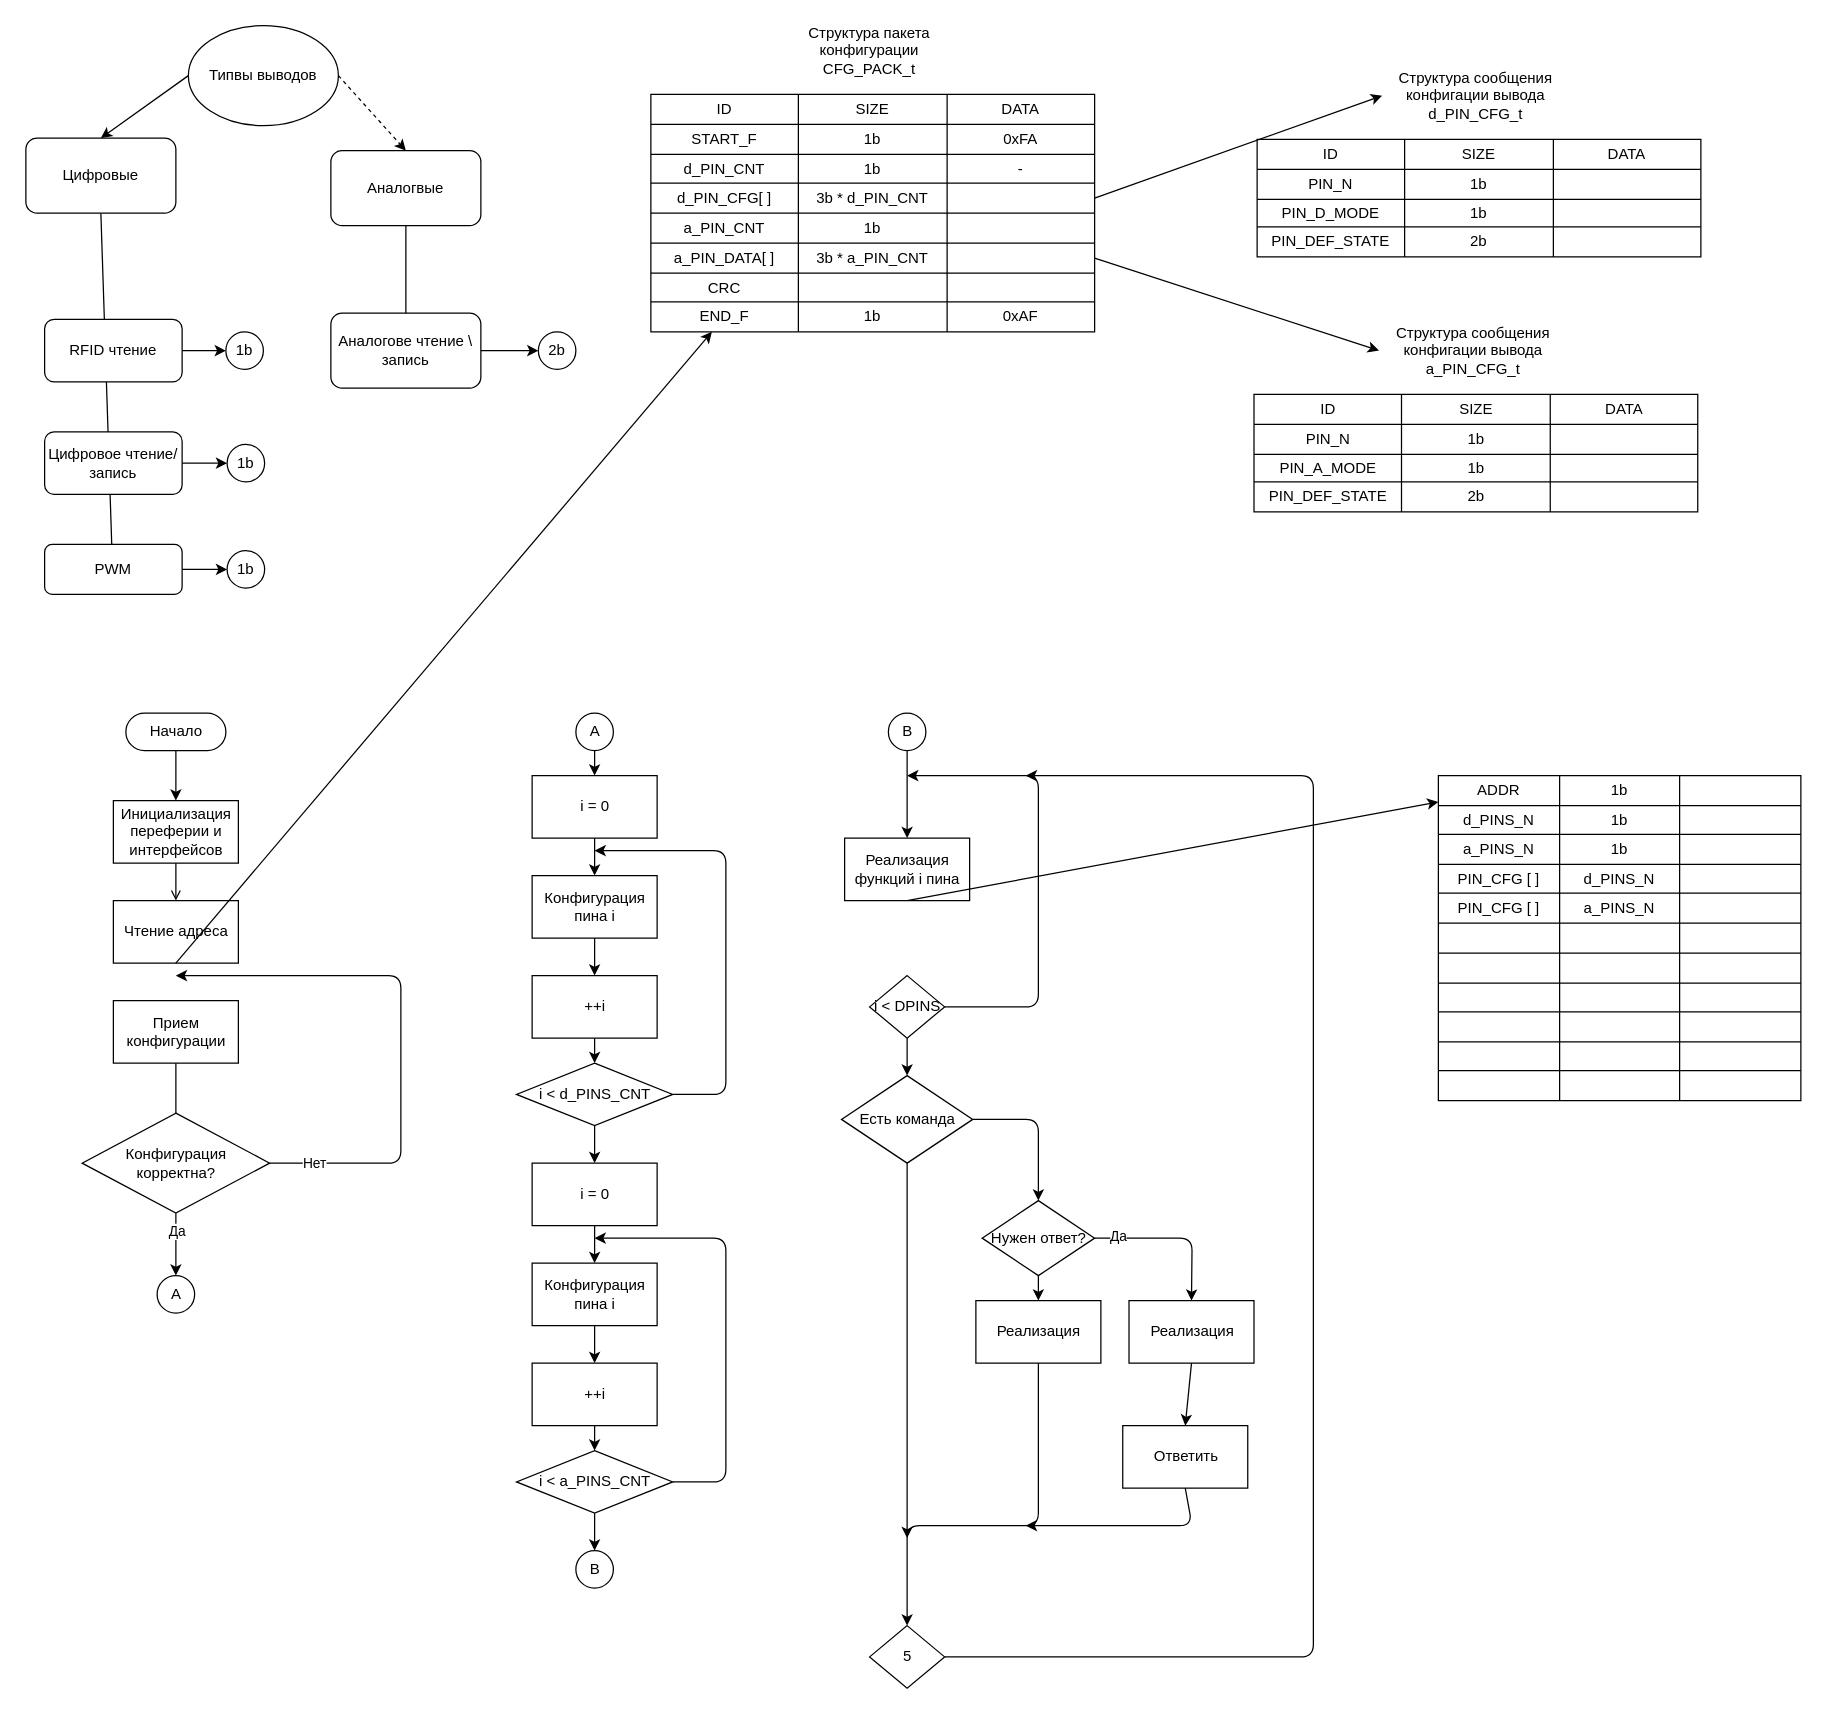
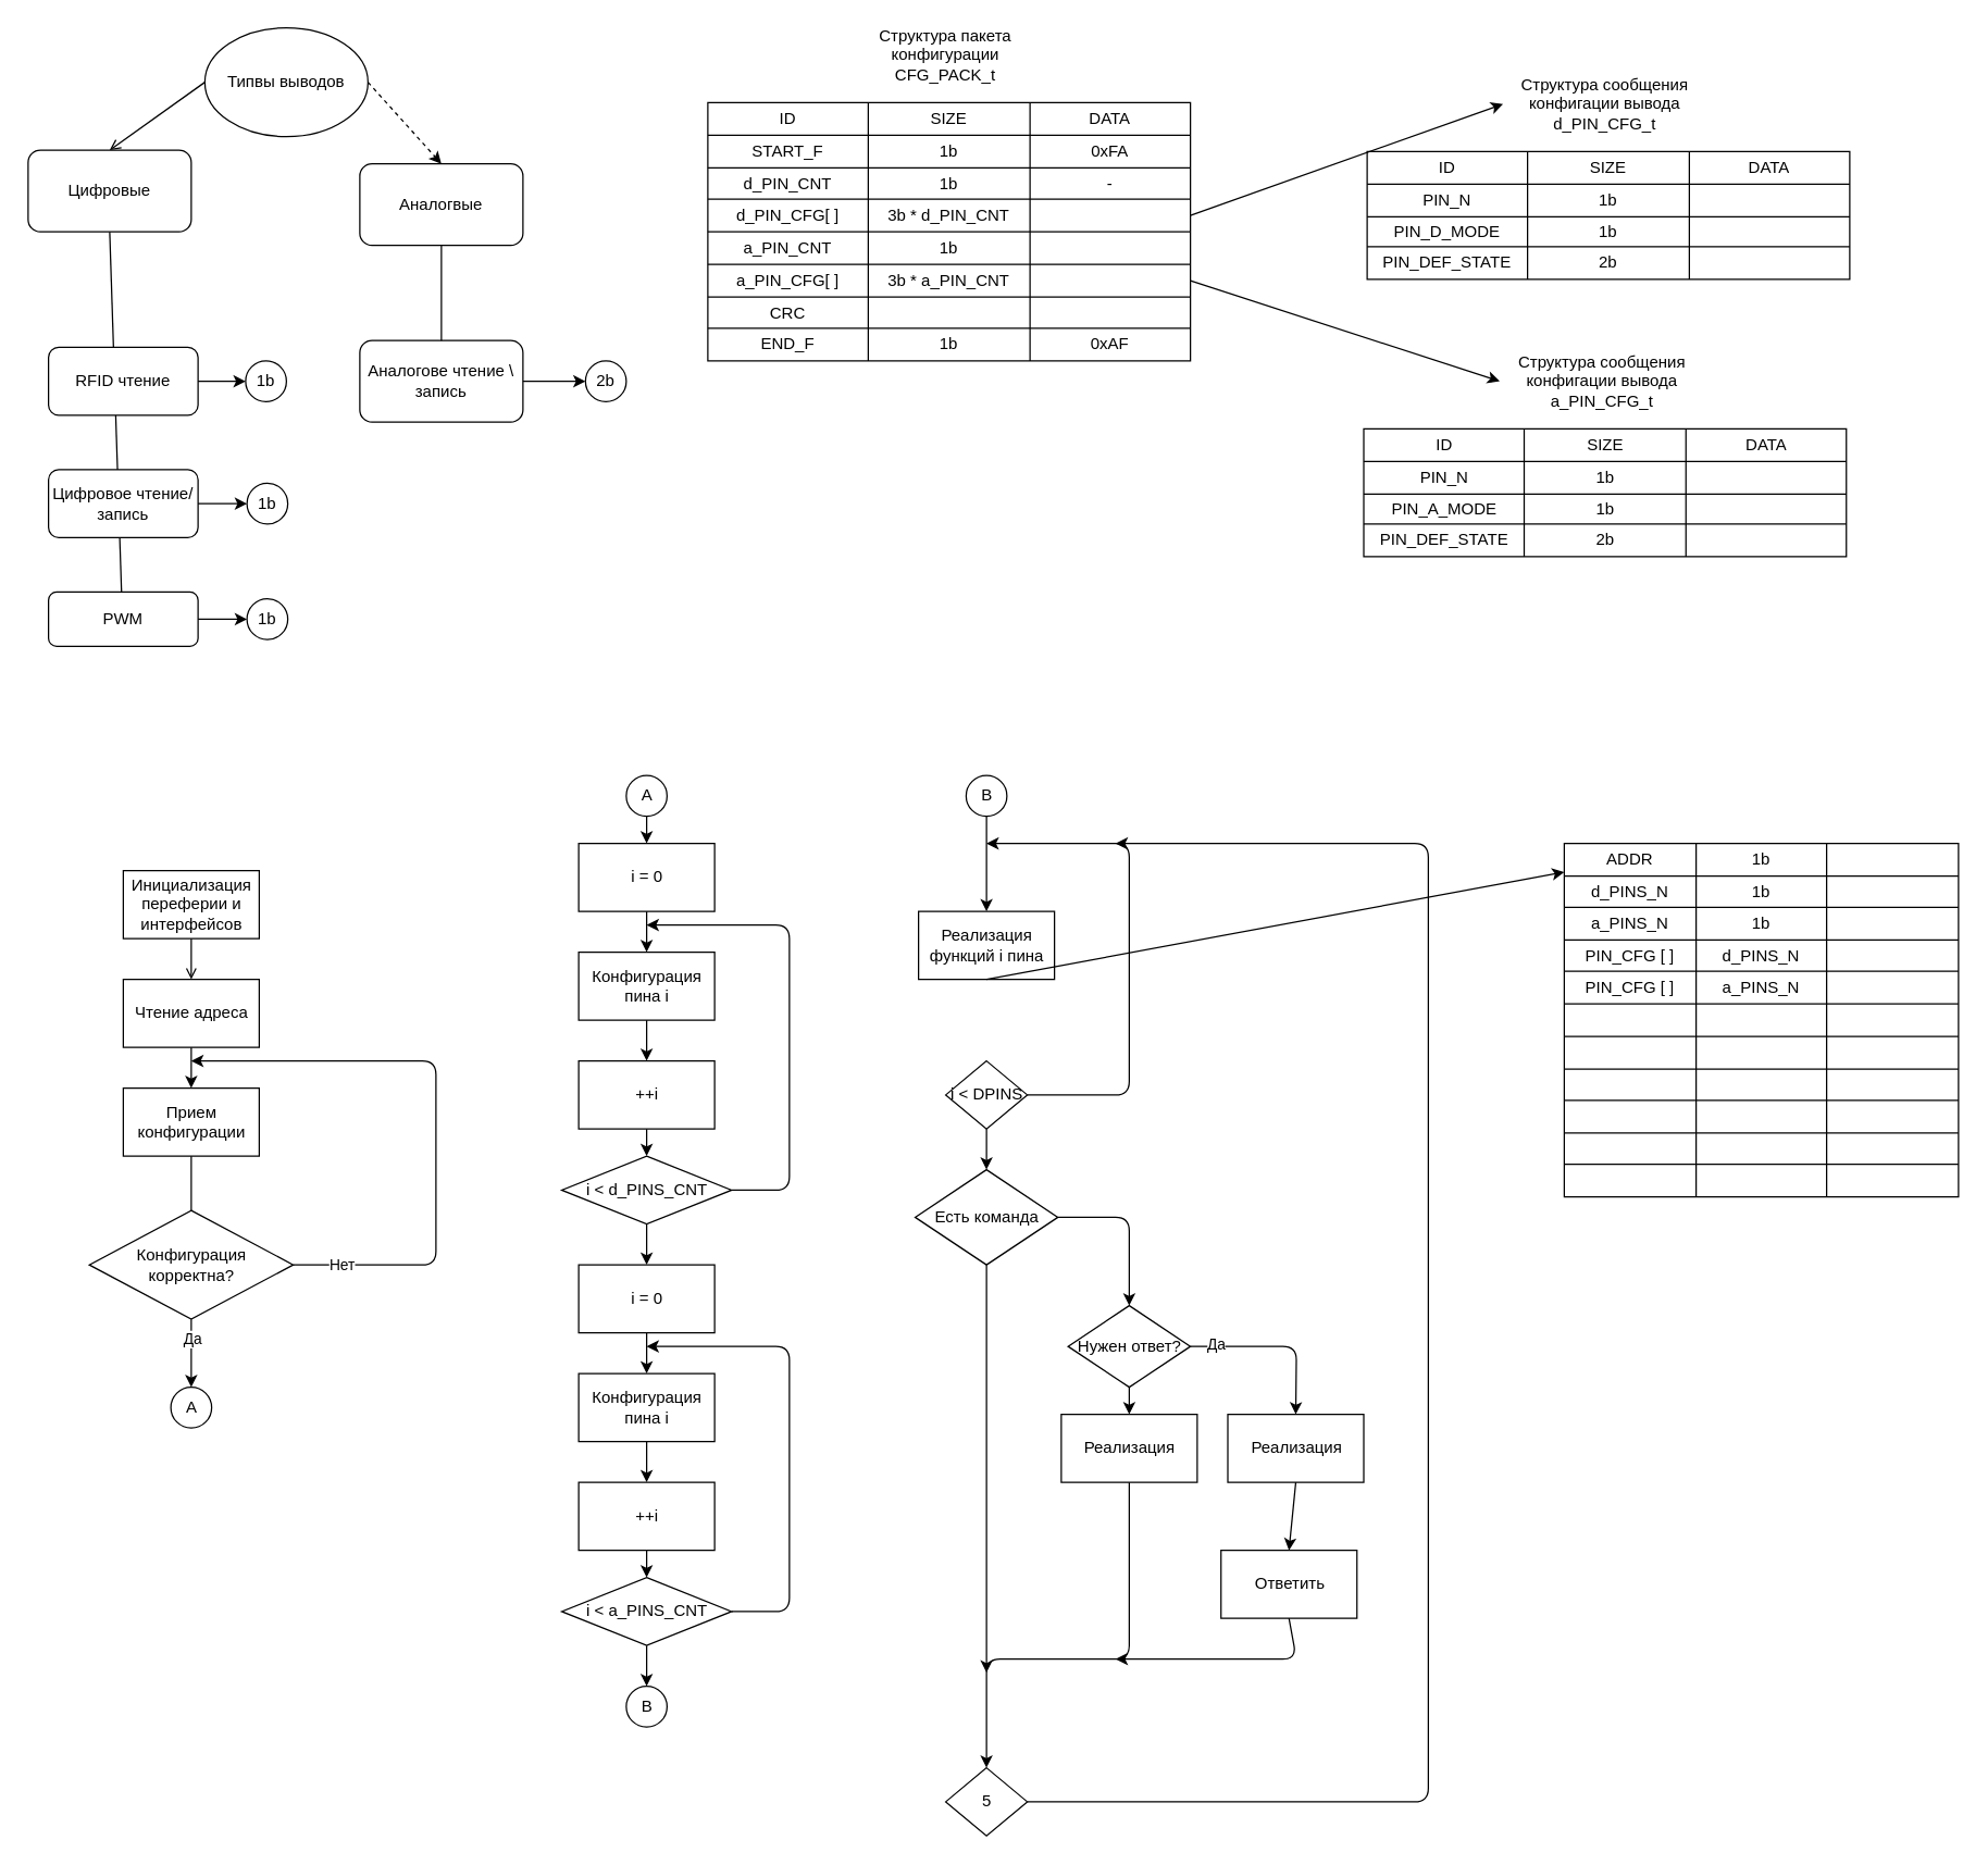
- <mxCell id="19" value="" style="endArrow=classic;html=1;exitX=0;exitY=0.5;exitDx=0;exitDy=0;entryX=0.5;entryY=0;entryDx=0;entryDy=0;" edge="1" parent="1" source="3" target="4"><mxGeometry width="50" height="50" relative="1" as="geometry"><mxPoint x="240" y="350" as="sourcePoint" /><mxPoint x="290" y="300" as="targetPoint" /></mxGeometry></mxCell>
+ <mxCell id="19" value="" style="endArrow=open;html=1;exitX=0;exitY=0.5;exitDx=0;exitDy=0;entryX=0.5;entryY=0;entryDx=0;entryDy=0;" edge="1" parent="1" source="3" target="4"><mxGeometry width="50" height="50" relative="1" as="geometry"><mxPoint x="240" y="350" as="sourcePoint" /><mxPoint x="290" y="300" as="targetPoint" /></mxGeometry></mxCell>
- <mxCell id="44" value="a_PIN_DATA[ ]" style="shape=partialRectangle;html=1;whiteSpace=wrap;connectable=0;overflow=hidden;fillColor=none;top=0;left=0;bottom=0;right=0;pointerEvents=1;" vertex="1" parent="43"><mxGeometry width="118" height="24" as="geometry"><mxRectangle width="118" height="24" as="alternateBounds" /></mxGeometry></mxCell>
+ <mxCell id="44" value="a_PIN_CFG[ ]" style="shape=partialRectangle;html=1;whiteSpace=wrap;connectable=0;overflow=hidden;fillColor=none;top=0;left=0;bottom=0;right=0;pointerEvents=1;" vertex="1" parent="43"><mxGeometry width="118" height="24" as="geometry"><mxRectangle width="118" height="24" as="alternateBounds" /></mxGeometry></mxCell>
- <mxCell id="102" value="" style="endArrow=classic;html=1;exitX=0.5;exitY=1;exitDx=0;exitDy=0;" edge="1" parent="1" source="95" target="52"><mxGeometry width="50" height="50" relative="1" as="geometry"><mxPoint x="220" y="730" as="sourcePoint" /><mxPoint x="270" y="680" as="targetPoint" /></mxGeometry></mxCell>
+ <mxCell id="102" value="" style="endArrow=classic;html=1;exitX=0.5;exitY=1;exitDx=0;exitDy=0;entryX=0.5;entryY=0;entryDx=0;entryDy=0;" edge="1" parent="1" source="95" target="96"><mxGeometry width="50" height="50" relative="1" as="geometry"><mxPoint x="220" y="730" as="sourcePoint" /><mxPoint x="270" y="680" as="targetPoint" /></mxGeometry></mxCell>
- <mxCell id="93" value="Начало" style="html=1;dashed=0;whitespace=wrap;shape=mxgraph.dfd.start" vertex="1" parent="1"><mxGeometry x="100" y="570" width="80" height="30" as="geometry" /></mxCell>
- <mxCell id="100" value="" style="endArrow=classic;html=1;exitX=0.5;exitY=0.5;exitDx=0;exitDy=15;exitPerimeter=0;entryX=0.5;entryY=0;entryDx=0;entryDy=0;" edge="1" parent="1" source="93" target="94"><mxGeometry width="50" height="50" relative="1" as="geometry"><mxPoint x="220" y="640" as="sourcePoint" /><mxPoint x="270" y="590" as="targetPoint" /></mxGeometry></mxCell>
